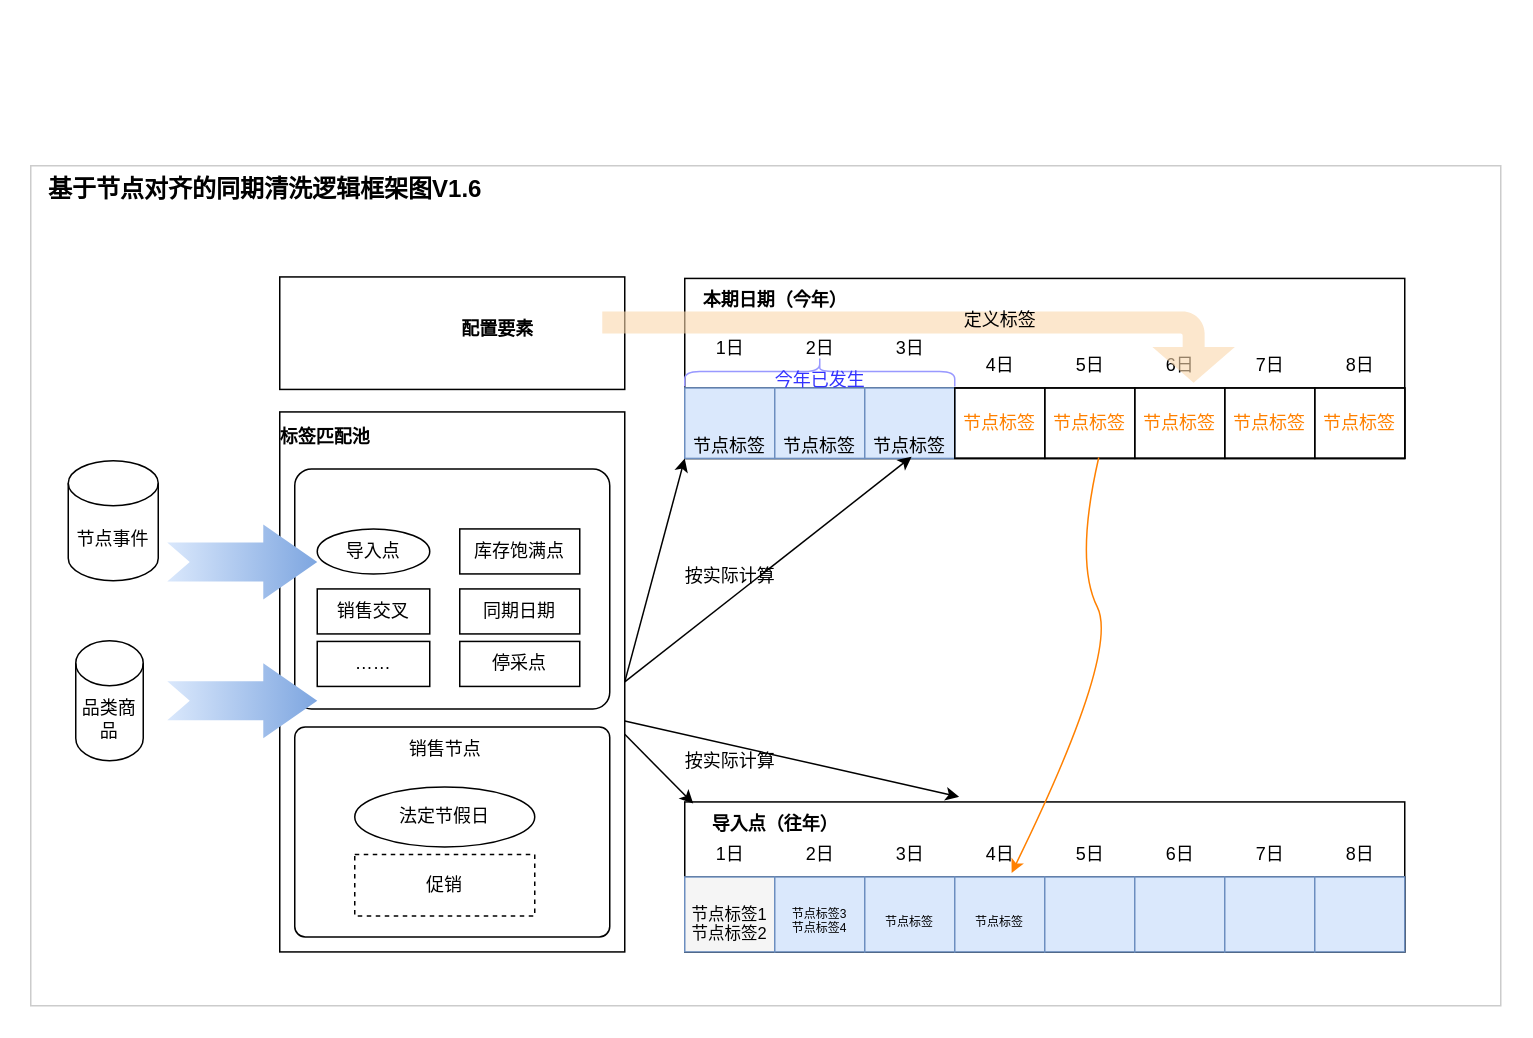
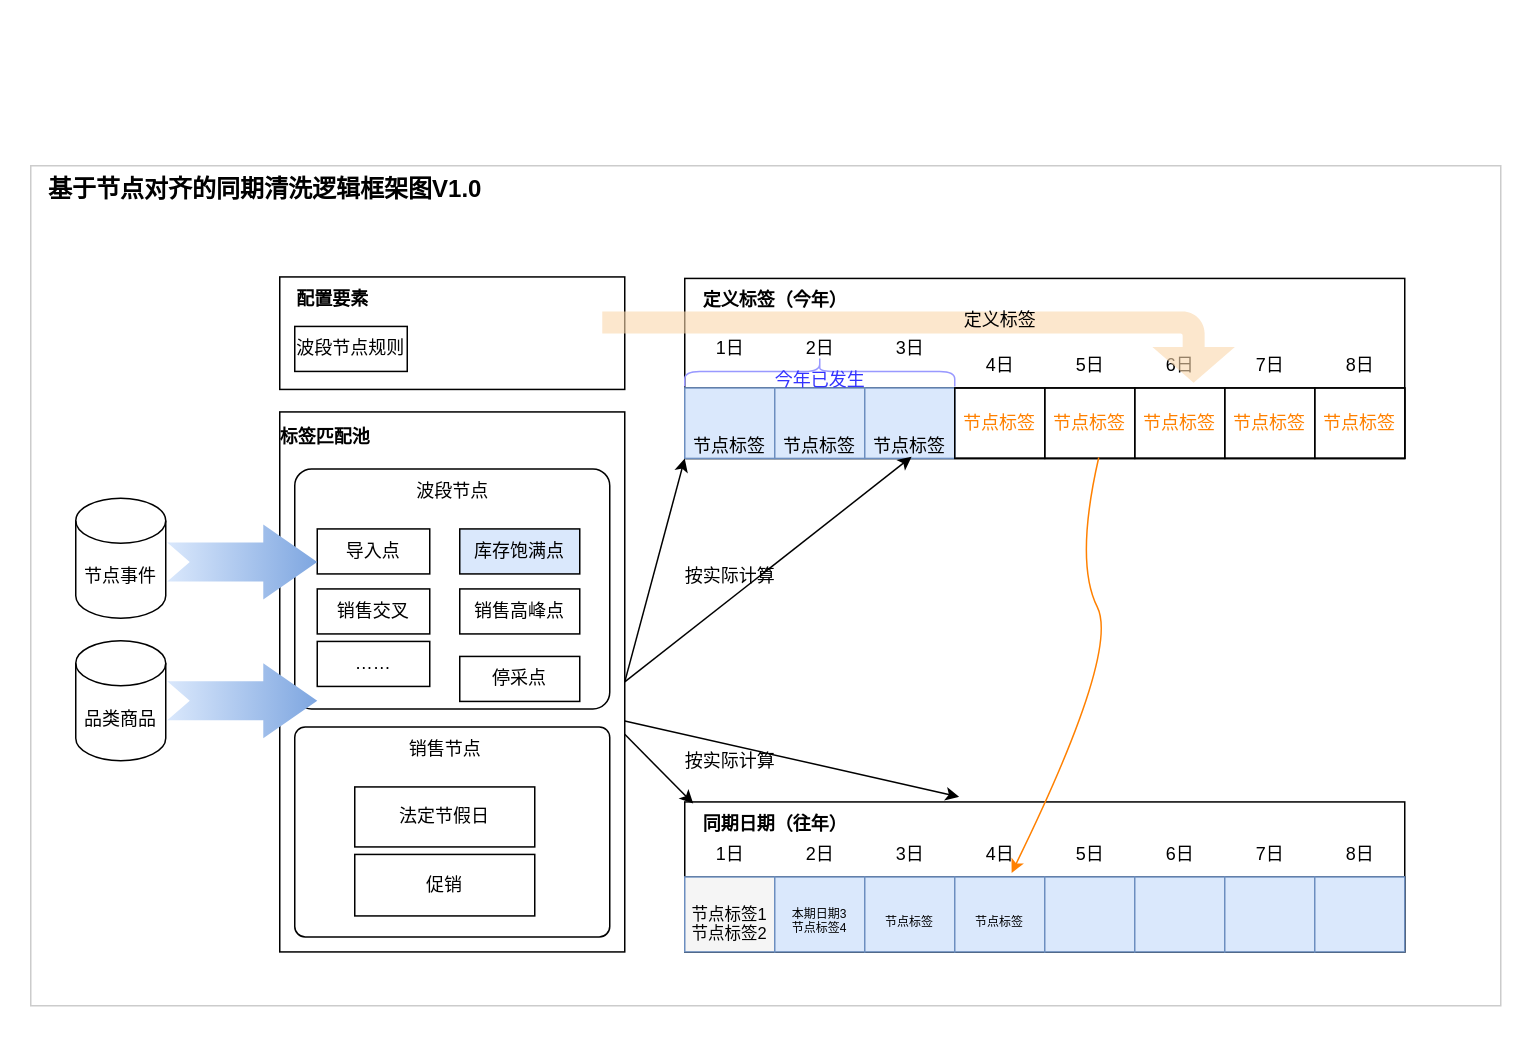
- <mxCell id="75" value="基于节点对齐的同期清洗逻辑框架图V1.6" style="text;html=1;align=center;verticalAlign=middle;resizable=0;points=[];autosize=1;strokeColor=none;fillColor=none;fontStyle=1;fontSize=16;" vertex="1" parent="1"><mxGeometry x="21" width="310" height="30" as="geometry" y="110" /></mxCell>
+ <mxCell id="75" value="基于节点对齐的同期清洗逻辑框架图V1.0" style="text;html=1;align=center;verticalAlign=middle;resizable=0;points=[];autosize=1;strokeColor=none;fillColor=none;fontStyle=1;fontSize=16;" vertex="1" parent="1"><mxGeometry x="21" width="310" height="30" as="geometry" y="110" /></mxCell>
- <mxCell id="30" value="本期日期（今年）" style="text;html=1;align=center;verticalAlign=middle;resizable=0;points=[];autosize=1;strokeColor=none;fillColor=none;fontStyle=1" vertex="1" parent="1"><mxGeometry x="456" y="185.12" width="120" height="30" as="geometry" /></mxCell>
+ <mxCell id="30" value="定义标签（今年）" style="text;html=1;align=center;verticalAlign=middle;resizable=0;points=[];autosize=1;strokeColor=none;fillColor=none;fontStyle=1" vertex="1" parent="1"><mxGeometry x="456" y="185.12" width="120" height="30" as="geometry" /></mxCell>
- <mxCell id="72" value="配置要素" style="text;html=1;align=center;verticalAlign=middle;resizable=0;points=[];autosize=1;strokeColor=none;fillColor=none;fontStyle=1" vertex="1" parent="1"><mxGeometry x="296" y="204.12" width="70" height="30" as="geometry" /></mxCell>
+ <mxCell id="72" value="配置要素" style="text;html=1;align=center;verticalAlign=middle;resizable=0;points=[];autosize=1;strokeColor=none;fillColor=none;fontStyle=1" vertex="1" parent="1"><mxGeometry x="186" y="184.12" width="70" height="30" as="geometry" /></mxCell>
+ <mxCell id="71" value="波段节点规则" style="rounded=0;whiteSpace=wrap;html=1;" vertex="1" parent="1"><mxGeometry x="196" y="217.12" width="75" height="30" as="geometry" /></mxCell>
+ <mxCell id="14" value="波段节点" style="text;html=1;align=center;verticalAlign=middle;resizable=0;points=[];autosize=1;strokeColor=none;fillColor=none;" vertex="1" parent="1"><mxGeometry x="266" y="312.12" width="70" height="30" as="geometry" /></mxCell>
- <mxCell id="42" value="节点事件" style="shape=cylinder3;whiteSpace=wrap;html=1;boundedLbl=1;backgroundOutline=1;size=15;" vertex="1" parent="1"><mxGeometry x="45" y="306.62" width="60" height="80" as="geometry" /></mxCell>
+ <mxCell id="42" value="节点事件" style="shape=cylinder3;whiteSpace=wrap;html=1;boundedLbl=1;backgroundOutline=1;size=15;" vertex="1" parent="1"><mxGeometry x="50" y="331.62" width="60" height="80" as="geometry" /></mxCell>
- <mxCell id="9" value="导入点" style="ellipse;whiteSpace=wrap;html=1;" vertex="1" parent="1"><mxGeometry x="211" y="352.12" width="75" height="30" as="geometry" /></mxCell>
+ <mxCell id="9" value="导入点" style="rounded=0;whiteSpace=wrap;html=1;" vertex="1" parent="1"><mxGeometry x="211" y="352.12" width="75" height="30" as="geometry" /></mxCell>
- <mxCell id="11" value="库存饱满点" style="rounded=0;whiteSpace=wrap;html=1;" vertex="1" parent="1"><mxGeometry x="306" y="352.12" width="80" height="30" as="geometry" /></mxCell>
+ <mxCell id="11" value="库存饱满点" style="rounded=0;whiteSpace=wrap;html=1;fillColor=#dae8fc;" vertex="1" parent="1"><mxGeometry x="306" y="352.12" width="80" height="30" as="geometry" /></mxCell>
- <mxCell id="12" value="同期日期" style="rounded=0;whiteSpace=wrap;html=1;" vertex="1" parent="1"><mxGeometry x="306" y="392.12" width="80" height="30" as="geometry" /></mxCell>
+ <mxCell id="12" value="销售高峰点" style="rounded=0;whiteSpace=wrap;html=1;" vertex="1" parent="1"><mxGeometry x="306" y="392.12" width="80" height="30" as="geometry" /></mxCell>
- <mxCell id="13" value="停采点" style="rounded=0;whiteSpace=wrap;html=1;" vertex="1" parent="1"><mxGeometry x="306" y="427.12" width="80" height="30" as="geometry" /></mxCell>
+ <mxCell id="13" value="停采点" style="rounded=0;whiteSpace=wrap;html=1;" vertex="1" parent="1"><mxGeometry x="306" y="437.12" width="80" height="30" as="geometry" /></mxCell>
- <mxCell id="41" value="品类商品" style="shape=cylinder3;whiteSpace=wrap;html=1;boundedLbl=1;backgroundOutline=1;size=15;" vertex="1" parent="1"><mxGeometry x="50" y="426.62" width="45" height="80" as="geometry" /></mxCell>
+ <mxCell id="41" value="品类商品" style="shape=cylinder3;whiteSpace=wrap;html=1;boundedLbl=1;backgroundOutline=1;size=15;" vertex="1" parent="1"><mxGeometry x="50" y="426.62" width="60" height="80" as="geometry" /></mxCell>
- <mxCell id="6" value="法定节假日" style="ellipse;whiteSpace=wrap;html=1;fillColor=none;" vertex="1" parent="1"><mxGeometry x="236" y="524.12" width="120" height="40" as="geometry" /></mxCell>
+ <mxCell id="6" value="法定节假日" style="rounded=0;whiteSpace=wrap;html=1;fillColor=none;" vertex="1" parent="1"><mxGeometry x="236" y="524.12" width="120" height="40" as="geometry" /></mxCell>
- <mxCell id="18" value="导入点（往年）" style="text;html=1;align=center;verticalAlign=middle;resizable=0;points=[];autosize=1;strokeColor=none;fillColor=none;fontStyle=1" vertex="1" parent="1"><mxGeometry x="456" y="534.12" width="120" height="30" as="geometry" /></mxCell>
+ <mxCell id="18" value="同期日期（往年）" style="text;html=1;align=center;verticalAlign=middle;resizable=0;points=[];autosize=1;strokeColor=none;fillColor=none;fontStyle=1" vertex="1" parent="1"><mxGeometry x="456" y="534.12" width="120" height="30" as="geometry" /></mxCell>
- <mxCell id="7" value="促销" style="rounded=0;whiteSpace=wrap;html=1;fillColor=none;dashed=1;" vertex="1" parent="1"><mxGeometry x="236" y="569.12" width="120" height="41" as="geometry" /></mxCell>
+ <mxCell id="7" value="促销" style="rounded=0;whiteSpace=wrap;html=1;fillColor=none;" vertex="1" parent="1"><mxGeometry x="236" y="569.12" width="120" height="41" as="geometry" /></mxCell>
- <mxCell id="22" value="&lt;br style=&quot;border-color: var(--border-color); font-size: 8px;&quot;&gt;节点标签3&lt;br style=&quot;font-size: 8px;&quot;&gt;节点标签4" style="connectable=0;recursiveResize=0;strokeColor=#6c8ebf;fillColor=#dae8fc;align=center;whiteSpace=wrap;html=1;fontSize=8;" vertex="1" parent="20"><mxGeometry x="60" width="60" height="50" as="geometry"><mxRectangle width="60" height="50" as="alternateBounds" /></mxGeometry></mxCell>
+ <mxCell id="22" value="&lt;br style=&quot;border-color: var(--border-color); font-size: 8px;&quot;&gt;本期日期3&lt;br style=&quot;font-size: 8px;&quot;&gt;节点标签4" style="connectable=0;recursiveResize=0;strokeColor=#6c8ebf;fillColor=#dae8fc;align=center;whiteSpace=wrap;html=1;fontSize=8;" vertex="1" parent="20"><mxGeometry x="60" width="60" height="50" as="geometry"><mxRectangle width="60" height="50" as="alternateBounds" /></mxGeometry></mxCell>
